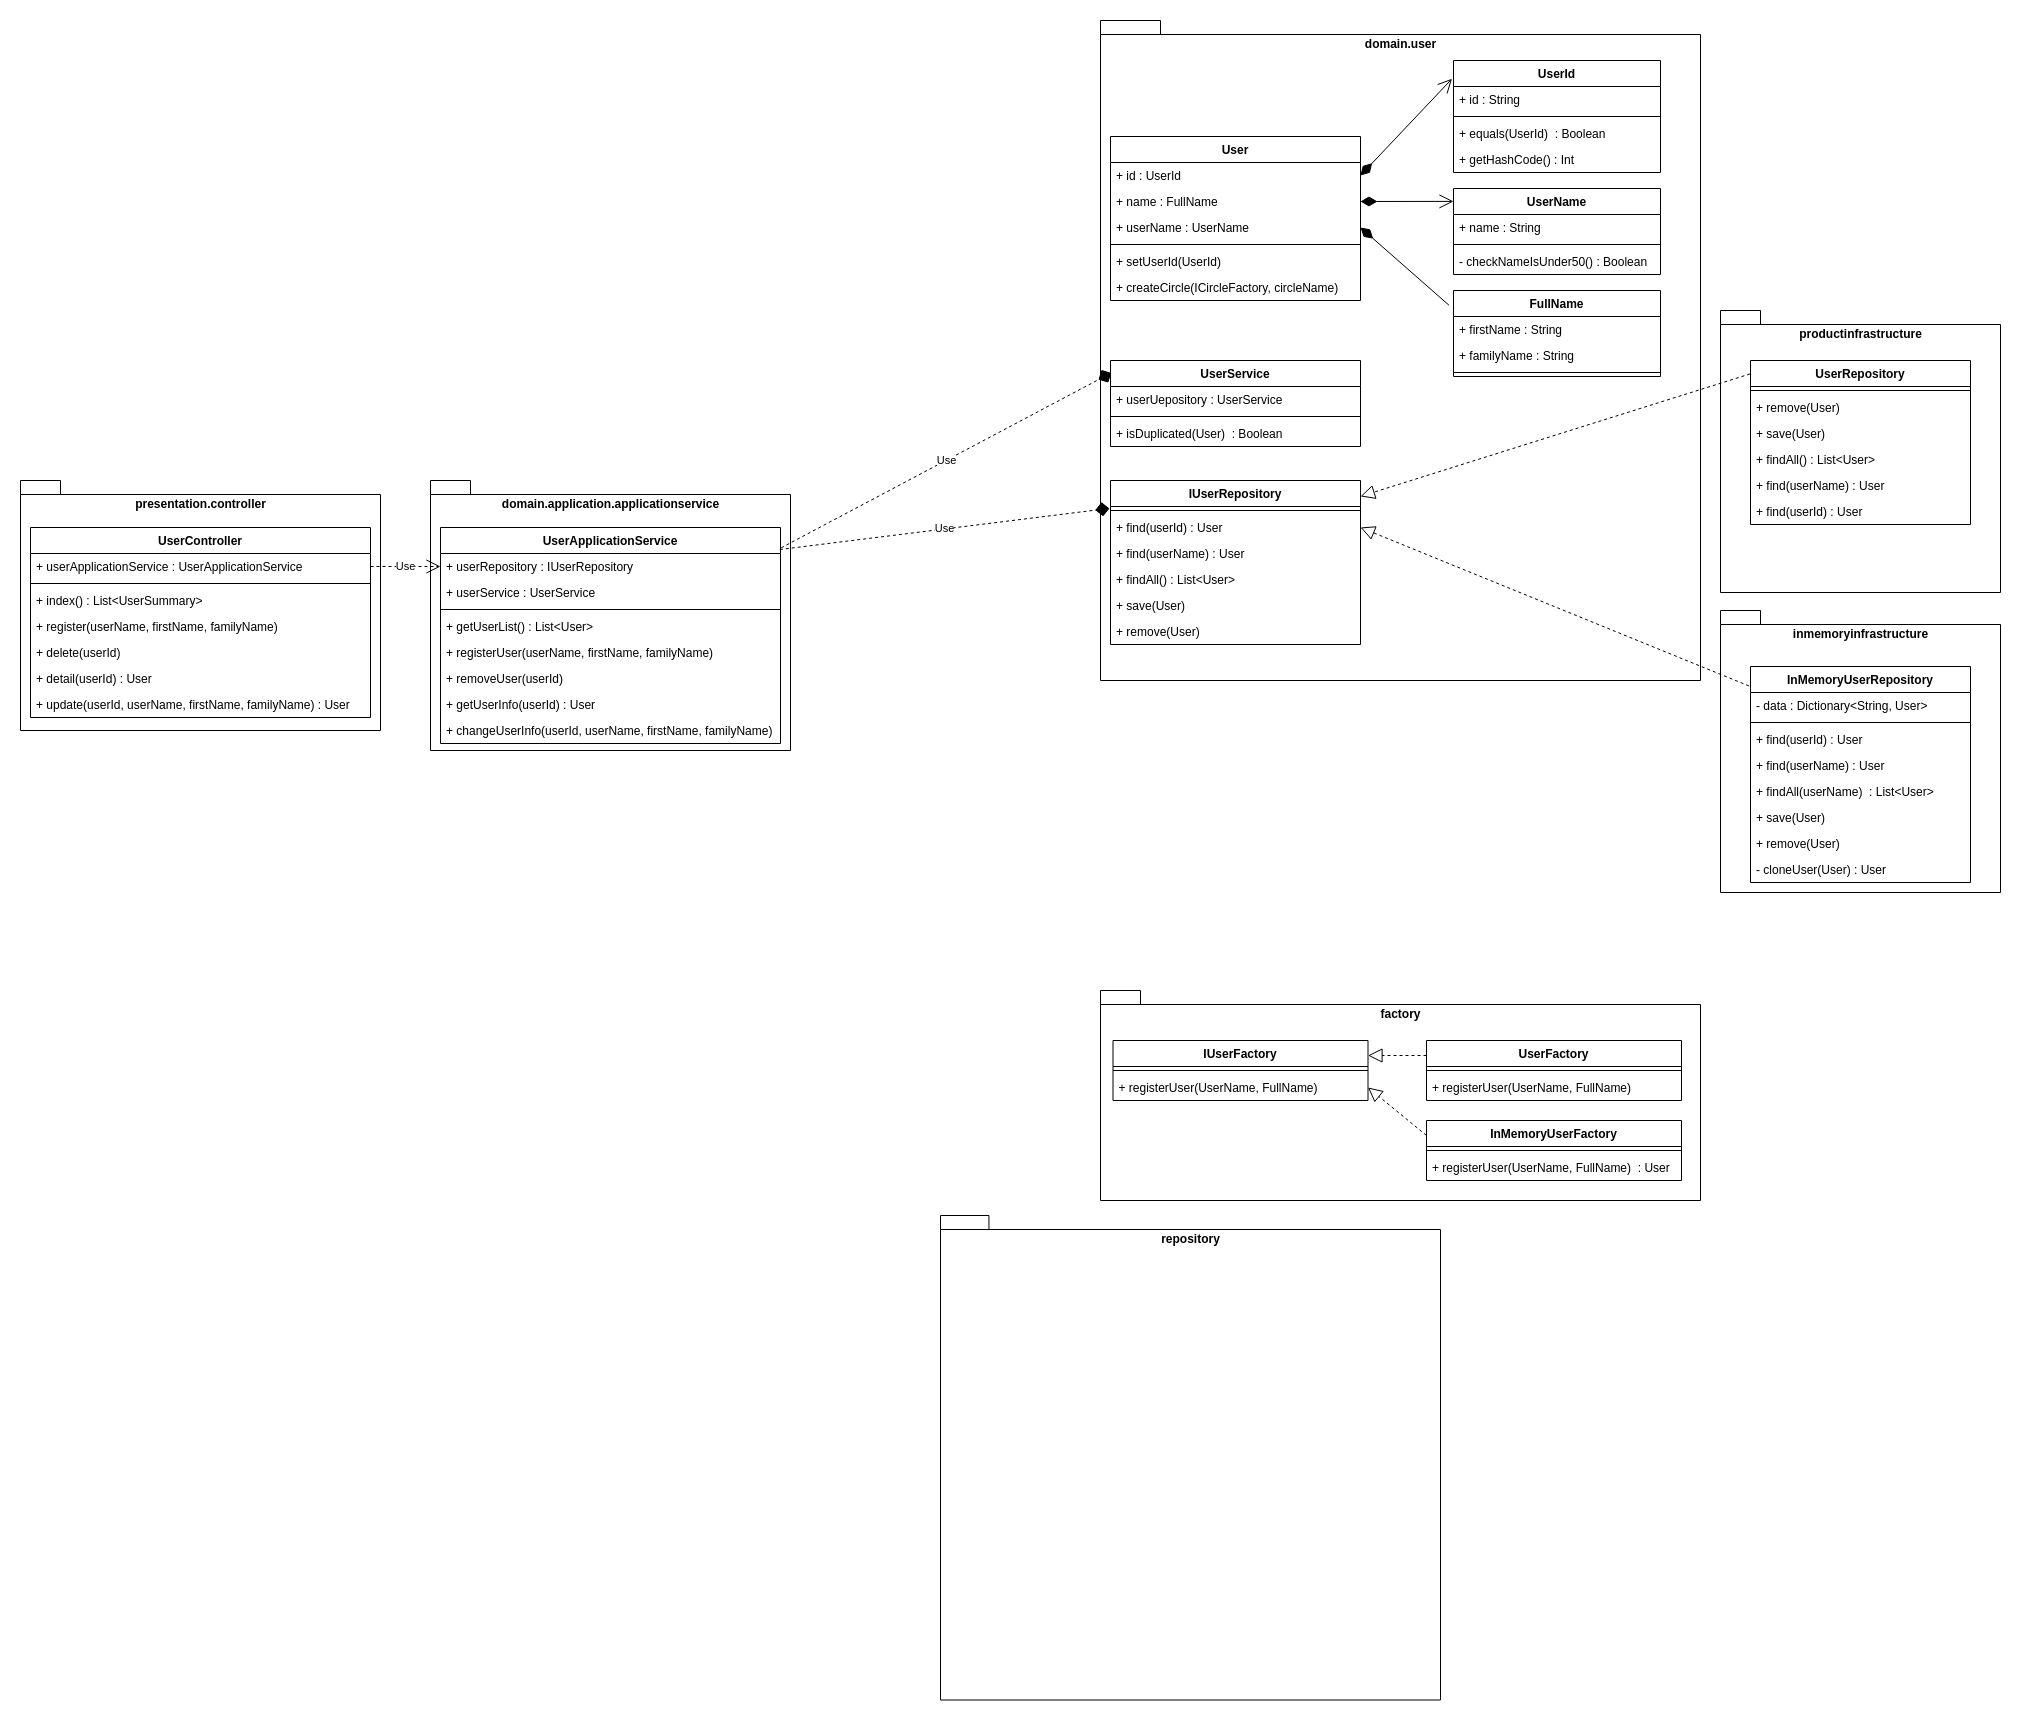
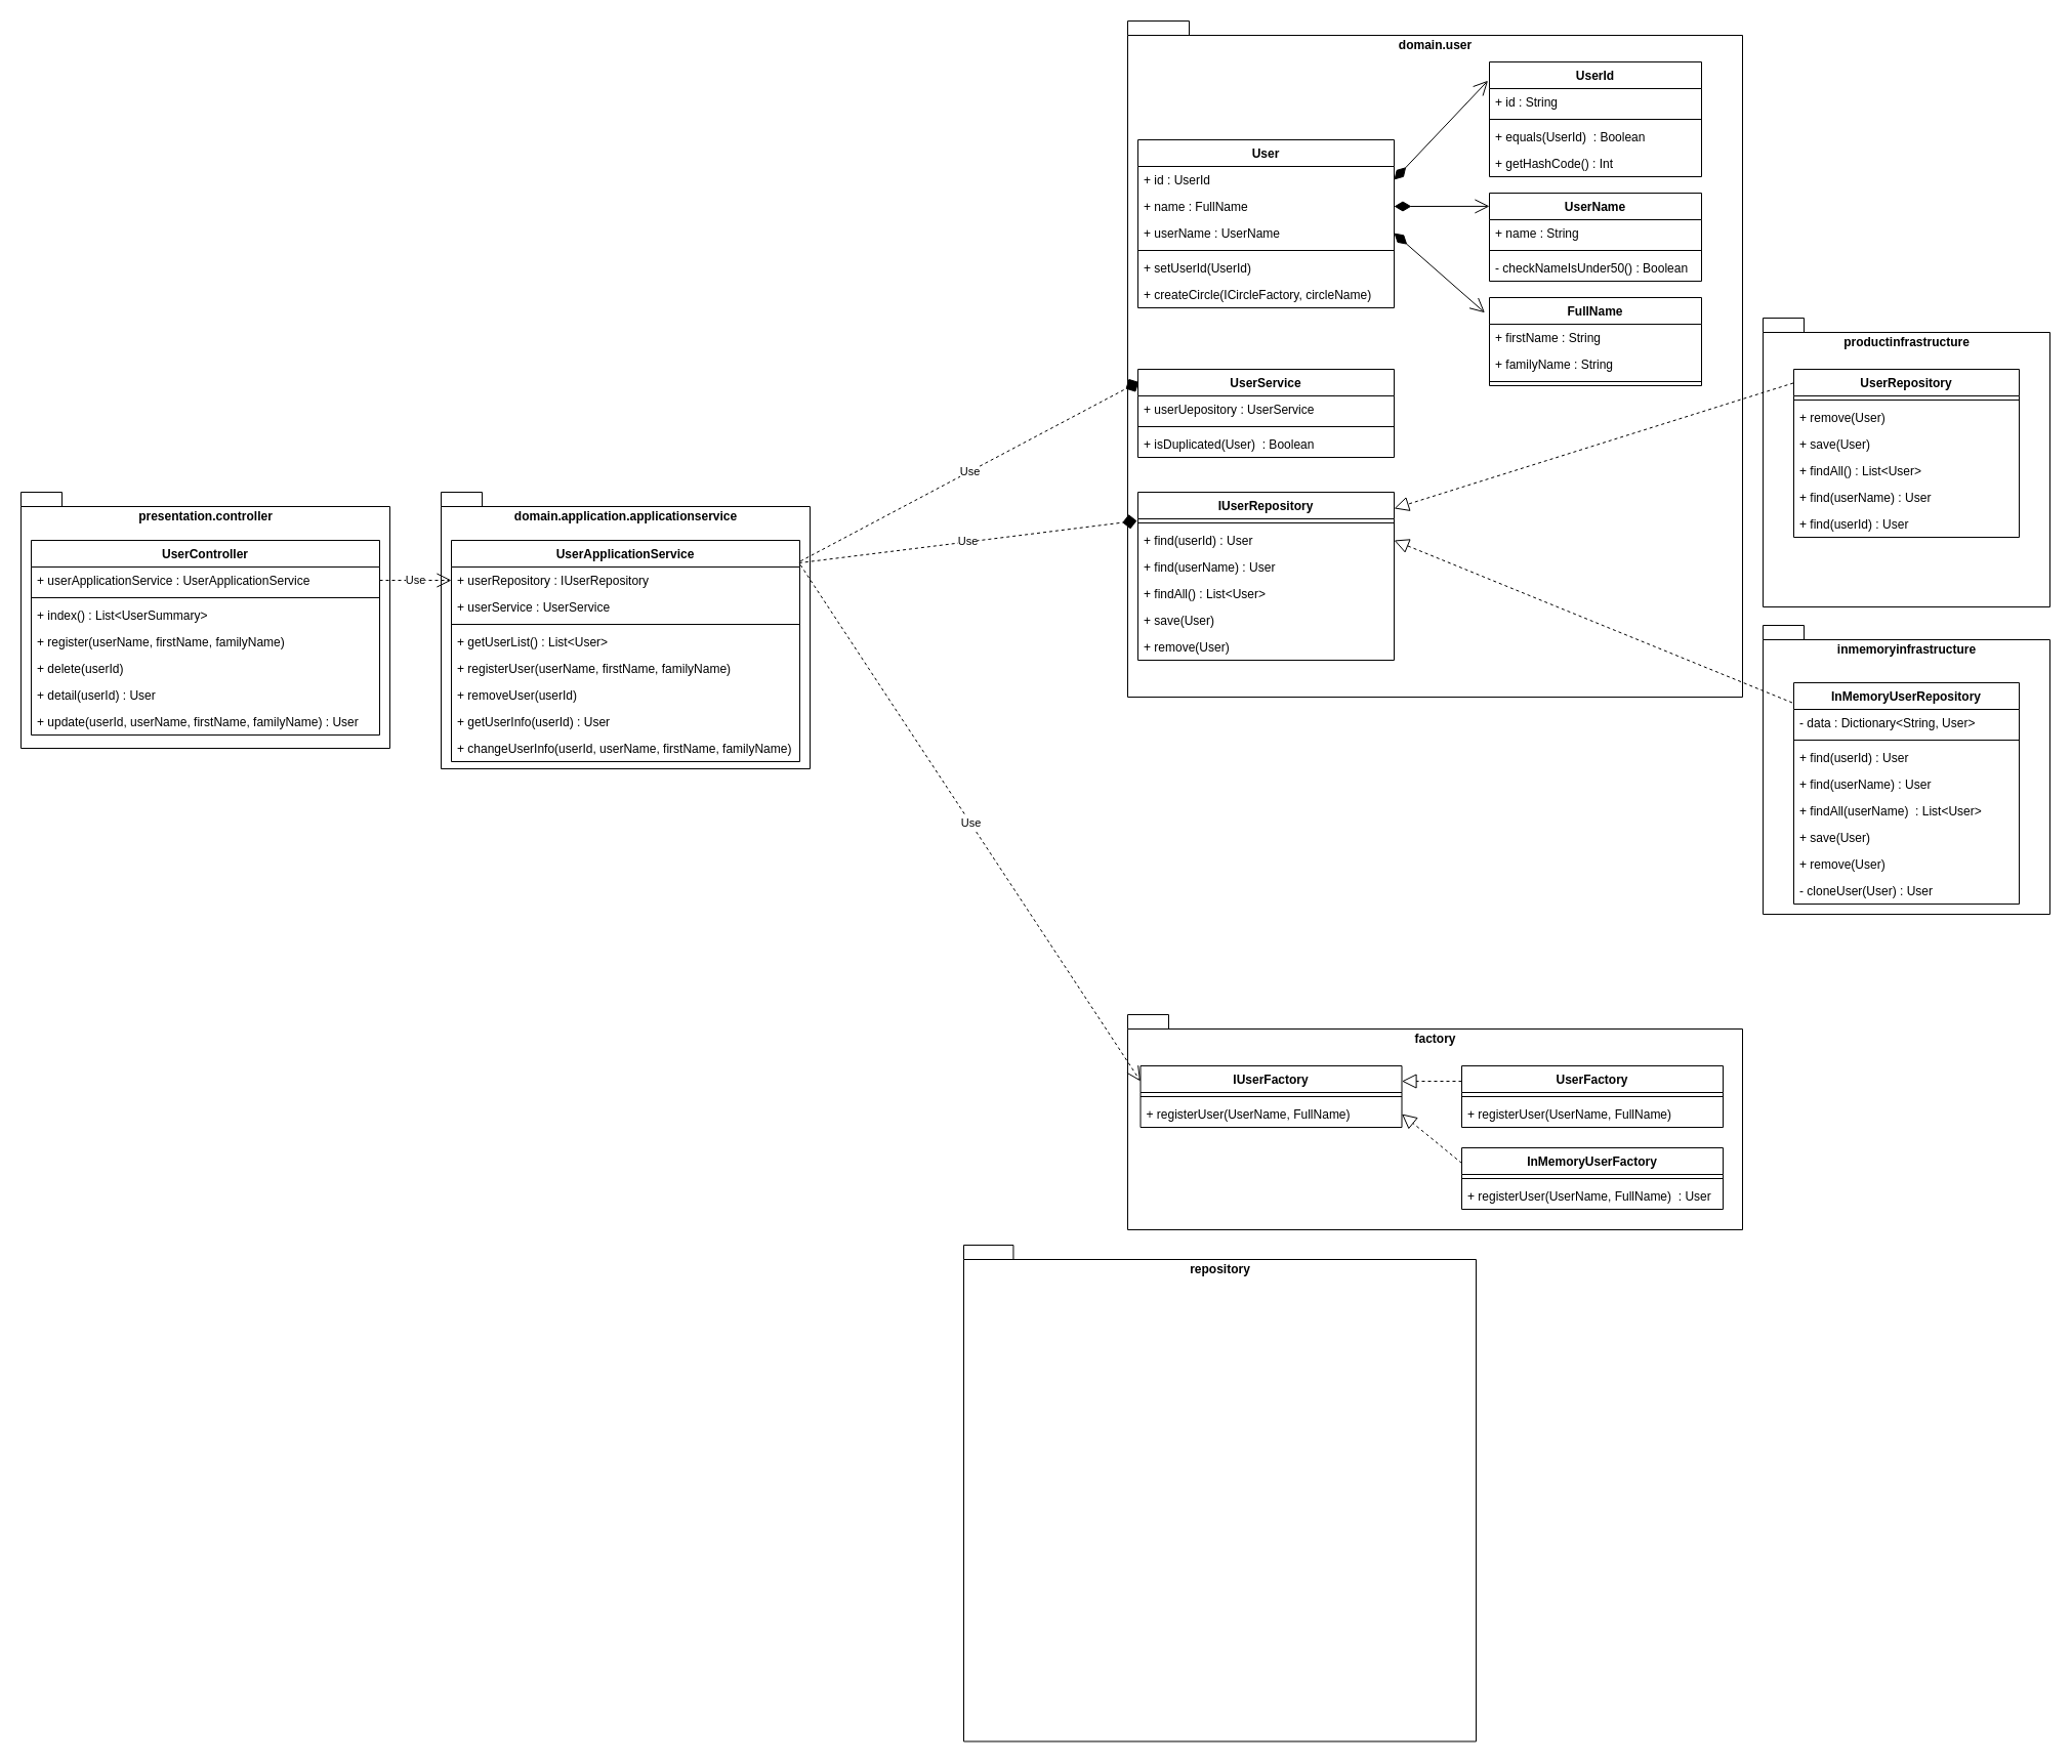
- <mxCell id="93" value="&lt;br&gt;" style="endArrow=none;html=1;endSize=12;startArrow=diamondThin;startSize=14;startFill=1;align=left;verticalAlign=bottom;exitX=1;exitY=0.5;exitDx=0;exitDy=0;entryX=-0.022;entryY=0.171;entryDx=0;entryDy=0;entryPerimeter=0;" edge="1" parent="1" source="13" target="6"><mxGeometry x="-0.78" y="5" relative="1" as="geometry"><mxPoint x="1370" y="200.002" as="sourcePoint" /><mxPoint x="1510" y="212.9" as="targetPoint" /><mxPoint as="offset" /></mxGeometry></mxCell>
+ <mxCell id="93" value="&lt;br&gt;" style="endArrow=open;html=1;endSize=12;startArrow=diamondThin;startSize=14;startFill=1;align=left;verticalAlign=bottom;exitX=1;exitY=0.5;exitDx=0;exitDy=0;entryX=-0.022;entryY=0.171;entryDx=0;entryDy=0;entryPerimeter=0;" edge="1" parent="1" source="13" target="6"><mxGeometry x="-0.78" y="5" relative="1" as="geometry"><mxPoint x="1370" y="200.002" as="sourcePoint" /><mxPoint x="1510" y="212.9" as="targetPoint" /><mxPoint as="offset" /></mxGeometry></mxCell>
+ <mxCell id="84" value="Use" style="endArrow=open;endSize=12;dashed=1;html=1;exitX=1.002;exitY=0.111;exitDx=0;exitDy=0;entryX=0;entryY=0.25;entryDx=0;entryDy=0;exitPerimeter=0;" edge="1" parent="1" source="65" target="76"><mxGeometry width="160" relative="1" as="geometry"><mxPoint x="630" y="576" as="sourcePoint" /><mxPoint x="720" y="577.174" as="targetPoint" /></mxGeometry></mxCell>
